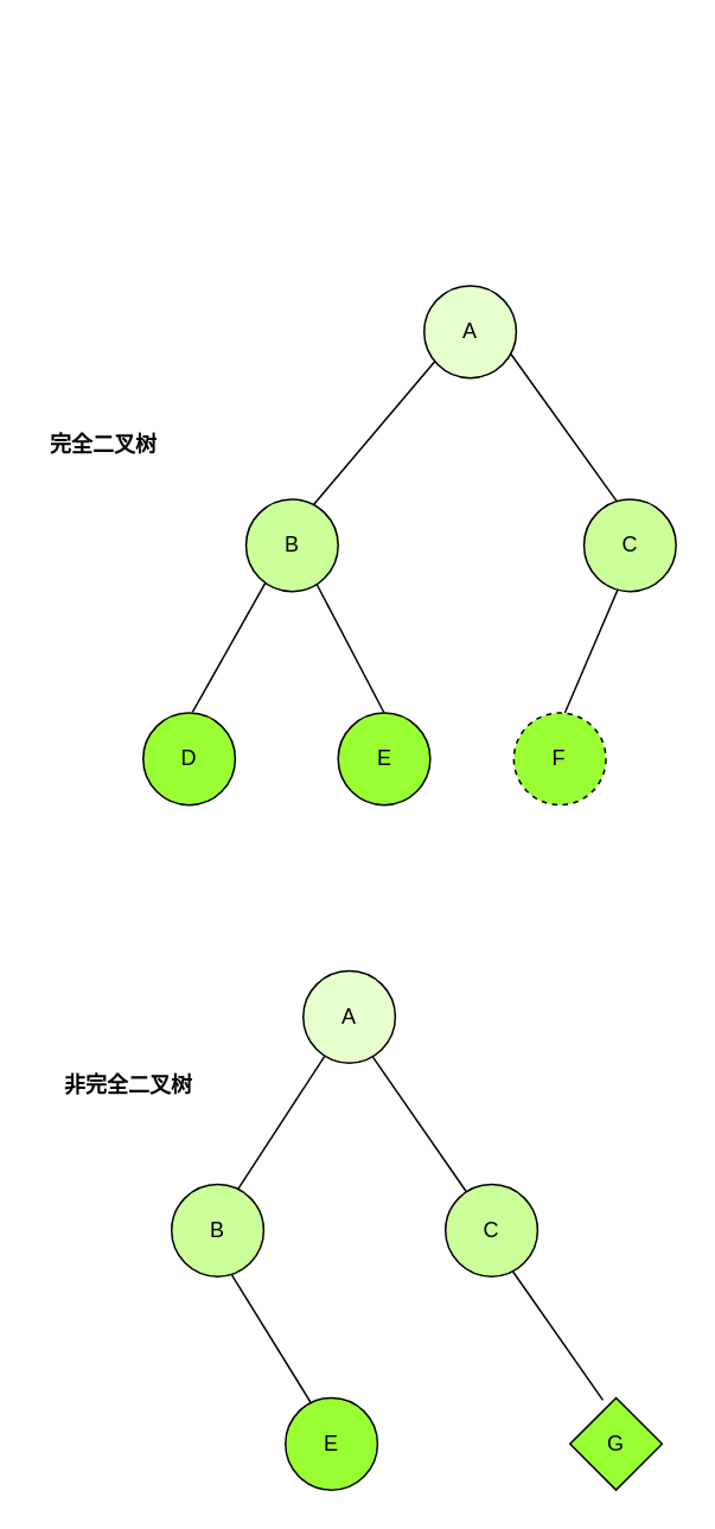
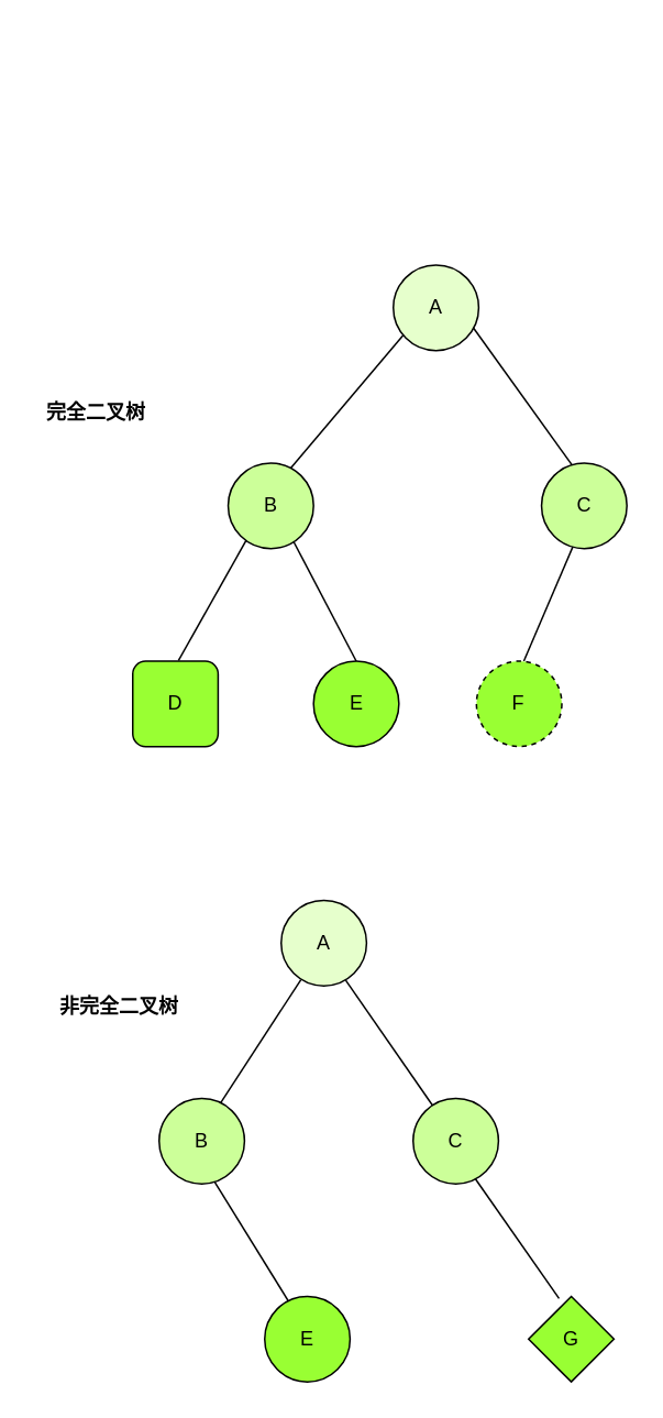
- <mxCell id="19" value="D" style="ellipse;whiteSpace=wrap;html=1;aspect=fixed;fillColor=#99FF33;" parent="18" vertex="1"><mxGeometry width="51.77" height="51.77" as="geometry" /></mxCell>
+ <mxCell id="19" value="D" style="whiteSpace=wrap;html=1;aspect=fixed;fillColor=#99FF33;rounded=1;" parent="18" vertex="1"><mxGeometry width="51.77" height="51.77" as="geometry" /></mxCell>
